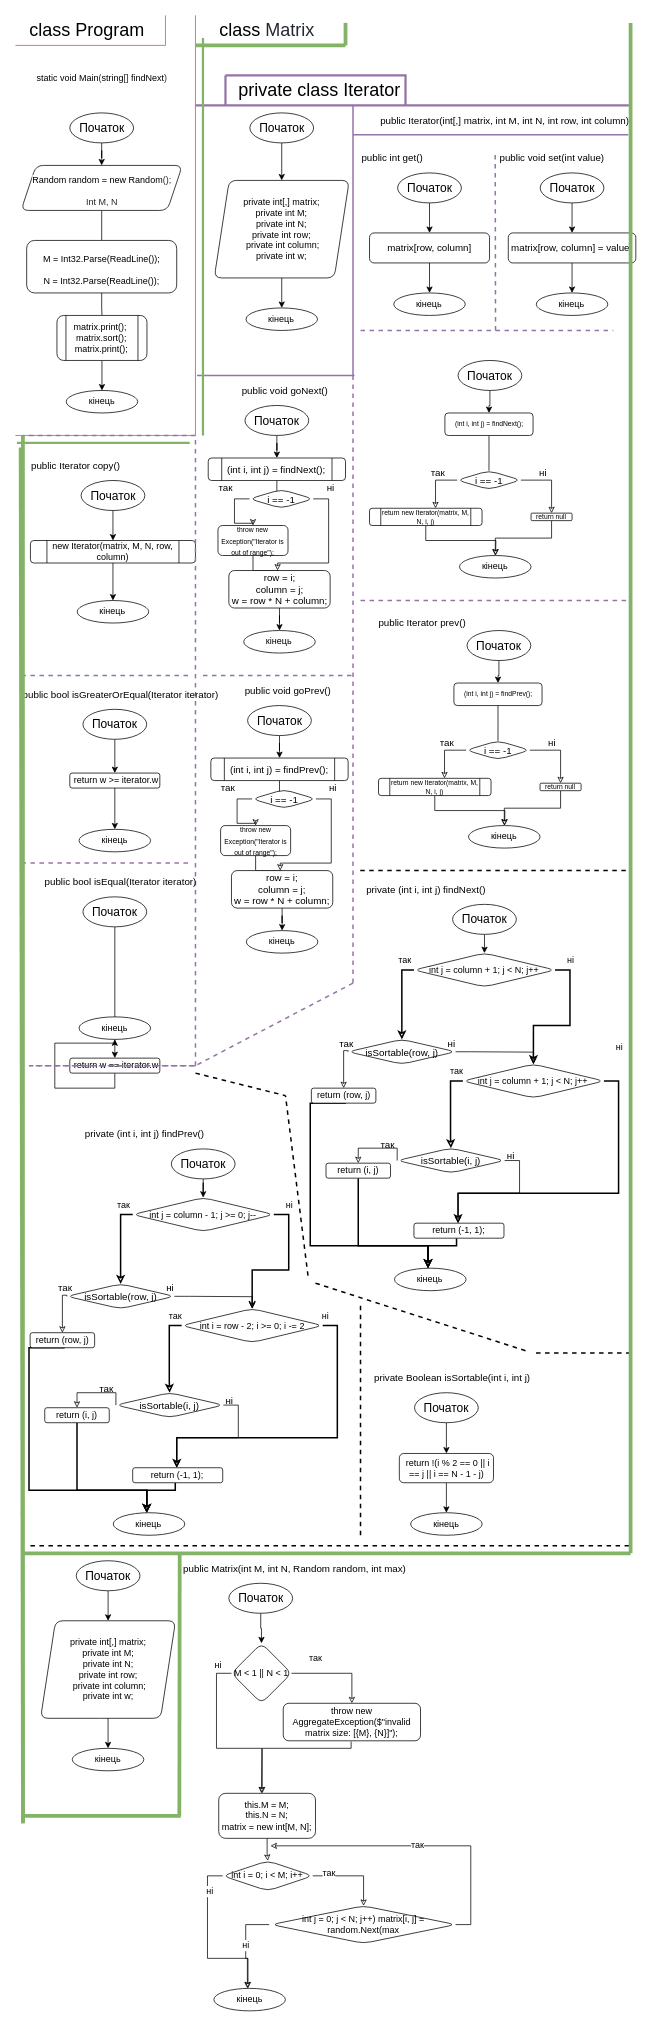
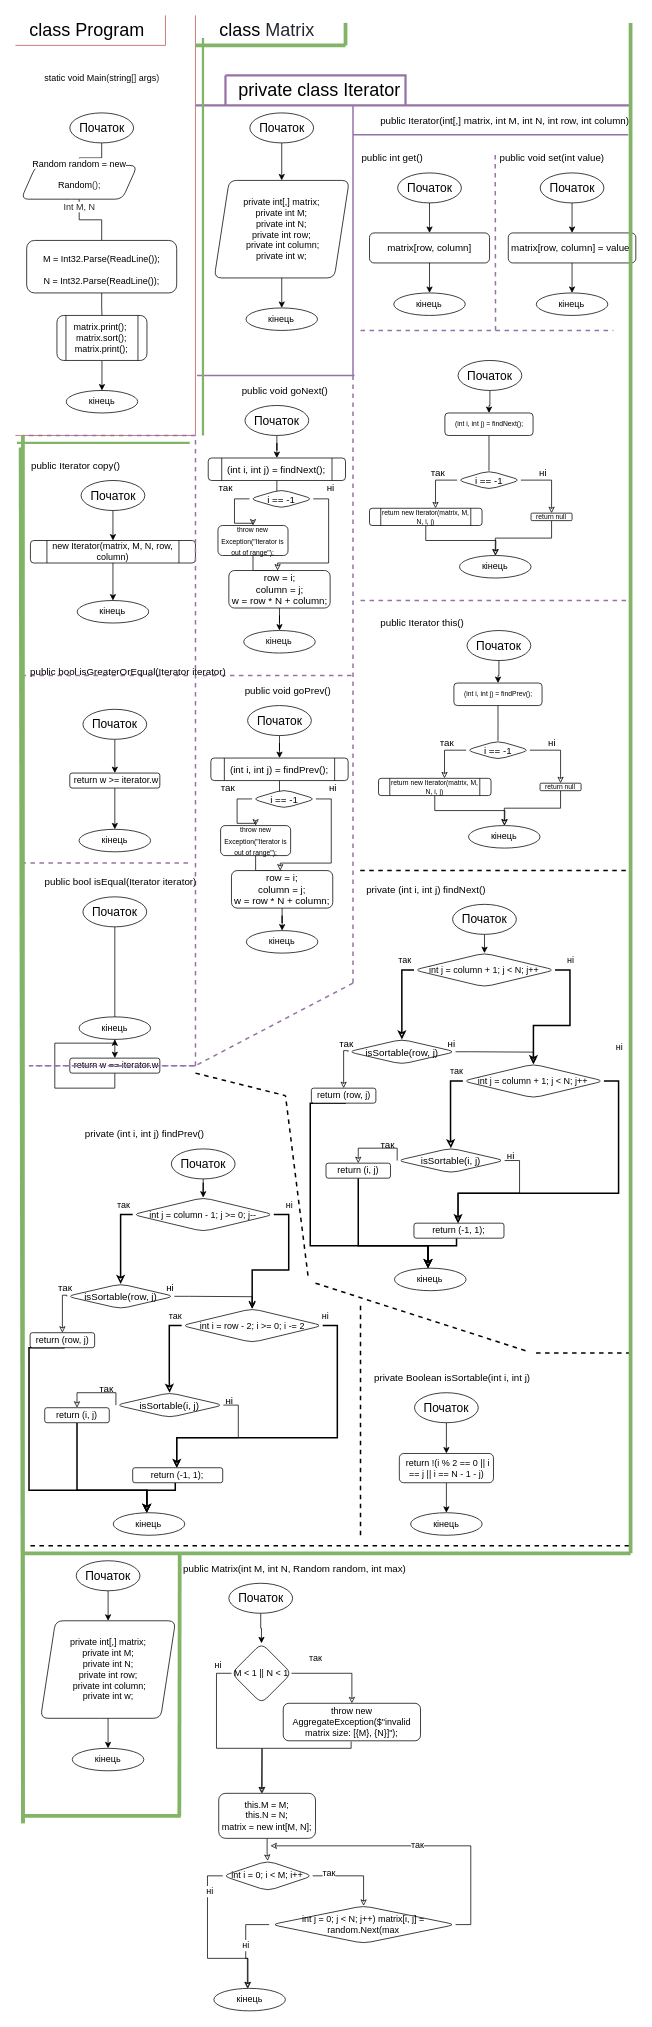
- <mxCell id="5" value="&lt;span class=&quot;pl-k&quot; style=&quot;box-sizing: border-box ; font-family: , , &amp;#34;sf mono&amp;#34; , &amp;#34;menlo&amp;#34; , &amp;#34;consolas&amp;#34; , &amp;#34;liberation mono&amp;#34; , monospace ; font-size: 12px ; background-color: rgb(255 , 255 , 255)&quot;&gt;static&lt;/span&gt;&lt;span style=&quot;color: rgb(36 , 41 , 47) ; font-family: , , &amp;#34;sf mono&amp;#34; , &amp;#34;menlo&amp;#34; , &amp;#34;consolas&amp;#34; , &amp;#34;liberation mono&amp;#34; , monospace ; font-size: 12px ; background-color: rgb(255 , 255 , 255)&quot;&gt; &lt;/span&gt;&lt;span class=&quot;pl-k&quot; style=&quot;box-sizing: border-box ; font-family: , , &amp;#34;sf mono&amp;#34; , &amp;#34;menlo&amp;#34; , &amp;#34;consolas&amp;#34; , &amp;#34;liberation mono&amp;#34; , monospace ; font-size: 12px ; background-color: rgb(255 , 255 , 255)&quot;&gt;void&lt;/span&gt;&lt;span style=&quot;color: rgb(36 , 41 , 47) ; font-family: , , &amp;#34;sf mono&amp;#34; , &amp;#34;menlo&amp;#34; , &amp;#34;consolas&amp;#34; , &amp;#34;liberation mono&amp;#34; , monospace ; font-size: 12px ; background-color: rgb(255 , 255 , 255)&quot;&gt; &lt;/span&gt;&lt;span class=&quot;pl-en&quot; style=&quot;box-sizing: border-box ; font-family: , , &amp;#34;sf mono&amp;#34; , &amp;#34;menlo&amp;#34; , &amp;#34;consolas&amp;#34; , &amp;#34;liberation mono&amp;#34; , monospace ; font-size: 12px ; background-color: rgb(255 , 255 , 255)&quot;&gt;&lt;span class=&quot;pl-token&quot; style=&quot;box-sizing: border-box&quot;&gt;Main&lt;/span&gt;&lt;/span&gt;&lt;span style=&quot;color: rgb(36 , 41 , 47) ; font-family: , , &amp;#34;sf mono&amp;#34; , &amp;#34;menlo&amp;#34; , &amp;#34;consolas&amp;#34; , &amp;#34;liberation mono&amp;#34; , monospace ; font-size: 12px ; background-color: rgb(255 , 255 , 255)&quot;&gt;(&lt;/span&gt;&lt;span class=&quot;pl-k&quot; style=&quot;box-sizing: border-box ; font-family: , , &amp;#34;sf mono&amp;#34; , &amp;#34;menlo&amp;#34; , &amp;#34;consolas&amp;#34; , &amp;#34;liberation mono&amp;#34; , monospace ; font-size: 12px ; background-color: rgb(255 , 255 , 255)&quot;&gt;string&lt;/span&gt;&lt;span style=&quot;color: rgb(36 , 41 , 47) ; font-family: , , &amp;#34;sf mono&amp;#34; , &amp;#34;menlo&amp;#34; , &amp;#34;consolas&amp;#34; , &amp;#34;liberation mono&amp;#34; , monospace ; font-size: 12px ; background-color: rgb(255 , 255 , 255)&quot;&gt;[] &lt;/span&gt;&lt;span class=&quot;pl-en&quot; style=&quot;box-sizing: border-box ; font-family: , , &amp;#34;sf mono&amp;#34; , &amp;#34;menlo&amp;#34; , &amp;#34;consolas&amp;#34; , &amp;#34;liberation mono&amp;#34; , monospace ; font-size: 12px ; background-color: rgb(255 , 255 , 255)&quot;&gt;findNext&lt;/span&gt;&lt;span style=&quot;color: rgb(36 , 41 , 47) ; font-family: , , &amp;#34;sf mono&amp;#34; , &amp;#34;menlo&amp;#34; , &amp;#34;consolas&amp;#34; , &amp;#34;liberation mono&amp;#34; , monospace ; font-size: 12px ; background-color: rgb(255 , 255 , 255)&quot;&gt;)&lt;/span&gt;" style="text;html=1;align=center;verticalAlign=middle;resizable=0;points=[];autosize=1;strokeColor=none;fillColor=none;fontSize=24;" parent="1" vertex="1"><mxGeometry x="50" y="80" width="170" height="40" as="geometry" /></mxCell>
+ <mxCell id="5" value="&lt;span class=&quot;pl-k&quot; style=&quot;box-sizing: border-box ; font-family: , , &amp;#34;sf mono&amp;#34; , &amp;#34;menlo&amp;#34; , &amp;#34;consolas&amp;#34; , &amp;#34;liberation mono&amp;#34; , monospace ; font-size: 12px ; background-color: rgb(255 , 255 , 255)&quot;&gt;static&lt;/span&gt;&lt;span style=&quot;color: rgb(36 , 41 , 47) ; font-family: , , &amp;#34;sf mono&amp;#34; , &amp;#34;menlo&amp;#34; , &amp;#34;consolas&amp;#34; , &amp;#34;liberation mono&amp;#34; , monospace ; font-size: 12px ; background-color: rgb(255 , 255 , 255)&quot;&gt; &lt;/span&gt;&lt;span class=&quot;pl-k&quot; style=&quot;box-sizing: border-box ; font-family: , , &amp;#34;sf mono&amp;#34; , &amp;#34;menlo&amp;#34; , &amp;#34;consolas&amp;#34; , &amp;#34;liberation mono&amp;#34; , monospace ; font-size: 12px ; background-color: rgb(255 , 255 , 255)&quot;&gt;void&lt;/span&gt;&lt;span style=&quot;color: rgb(36 , 41 , 47) ; font-family: , , &amp;#34;sf mono&amp;#34; , &amp;#34;menlo&amp;#34; , &amp;#34;consolas&amp;#34; , &amp;#34;liberation mono&amp;#34; , monospace ; font-size: 12px ; background-color: rgb(255 , 255 , 255)&quot;&gt; &lt;/span&gt;&lt;span class=&quot;pl-en&quot; style=&quot;box-sizing: border-box ; font-family: , , &amp;#34;sf mono&amp;#34; , &amp;#34;menlo&amp;#34; , &amp;#34;consolas&amp;#34; , &amp;#34;liberation mono&amp;#34; , monospace ; font-size: 12px ; background-color: rgb(255 , 255 , 255)&quot;&gt;&lt;span class=&quot;pl-token&quot; style=&quot;box-sizing: border-box&quot;&gt;Main&lt;/span&gt;&lt;/span&gt;&lt;span style=&quot;color: rgb(36 , 41 , 47) ; font-family: , , &amp;#34;sf mono&amp;#34; , &amp;#34;menlo&amp;#34; , &amp;#34;consolas&amp;#34; , &amp;#34;liberation mono&amp;#34; , monospace ; font-size: 12px ; background-color: rgb(255 , 255 , 255)&quot;&gt;(&lt;/span&gt;&lt;span class=&quot;pl-k&quot; style=&quot;box-sizing: border-box ; font-family: , , &amp;#34;sf mono&amp;#34; , &amp;#34;menlo&amp;#34; , &amp;#34;consolas&amp;#34; , &amp;#34;liberation mono&amp;#34; , monospace ; font-size: 12px ; background-color: rgb(255 , 255 , 255)&quot;&gt;string&lt;/span&gt;&lt;span style=&quot;color: rgb(36 , 41 , 47) ; font-family: , , &amp;#34;sf mono&amp;#34; , &amp;#34;menlo&amp;#34; , &amp;#34;consolas&amp;#34; , &amp;#34;liberation mono&amp;#34; , monospace ; font-size: 12px ; background-color: rgb(255 , 255 , 255)&quot;&gt;[] &lt;/span&gt;&lt;span class=&quot;pl-en&quot; style=&quot;box-sizing: border-box ; font-family: , , &amp;#34;sf mono&amp;#34; , &amp;#34;menlo&amp;#34; , &amp;#34;consolas&amp;#34; , &amp;#34;liberation mono&amp;#34; , monospace ; font-size: 12px ; background-color: rgb(255 , 255 , 255)&quot;&gt;args&lt;/span&gt;&lt;span style=&quot;color: rgb(36 , 41 , 47) ; font-family: , , &amp;#34;sf mono&amp;#34; , &amp;#34;menlo&amp;#34; , &amp;#34;consolas&amp;#34; , &amp;#34;liberation mono&amp;#34; , monospace ; font-size: 12px ; background-color: rgb(255 , 255 , 255)&quot;&gt;)&lt;/span&gt;" style="text;html=1;align=center;verticalAlign=middle;resizable=0;points=[];autosize=1;strokeColor=none;fillColor=none;fontSize=24;" parent="1" vertex="1"><mxGeometry x="50" y="80" width="170" height="40" as="geometry" /></mxCell>
- <mxCell id="9" value="&lt;span class=&quot;pl-en&quot; style=&quot;box-sizing: border-box ; font-family: , , &amp;#34;sf mono&amp;#34; , &amp;#34;menlo&amp;#34; , &amp;#34;consolas&amp;#34; , &amp;#34;liberation mono&amp;#34; , monospace ; font-size: 12px ; background-color: rgb(255 , 255 , 255)&quot;&gt;Random&lt;/span&gt;&lt;span style=&quot;color: rgb(36 , 41 , 47) ; font-family: , , &amp;#34;sf mono&amp;#34; , &amp;#34;menlo&amp;#34; , &amp;#34;consolas&amp;#34; , &amp;#34;liberation mono&amp;#34; , monospace ; font-size: 12px ; background-color: rgb(255 , 255 , 255)&quot;&gt; &lt;/span&gt;&lt;span class=&quot;pl-en&quot; style=&quot;box-sizing: border-box ; font-family: , , &amp;#34;sf mono&amp;#34; , &amp;#34;menlo&amp;#34; , &amp;#34;consolas&amp;#34; , &amp;#34;liberation mono&amp;#34; , monospace ; font-size: 12px ; background-color: rgb(255 , 255 , 255)&quot;&gt;random&lt;/span&gt;&lt;span style=&quot;color: rgb(36 , 41 , 47) ; font-family: , , &amp;#34;sf mono&amp;#34; , &amp;#34;menlo&amp;#34; , &amp;#34;consolas&amp;#34; , &amp;#34;liberation mono&amp;#34; , monospace ; font-size: 12px ; background-color: rgb(255 , 255 , 255)&quot;&gt; &lt;/span&gt;&lt;span class=&quot;pl-k&quot; style=&quot;box-sizing: border-box ; font-family: , , &amp;#34;sf mono&amp;#34; , &amp;#34;menlo&amp;#34; , &amp;#34;consolas&amp;#34; , &amp;#34;liberation mono&amp;#34; , monospace ; font-size: 12px ; background-color: rgb(255 , 255 , 255)&quot;&gt;=&lt;/span&gt;&lt;span style=&quot;color: rgb(36 , 41 , 47) ; font-family: , , &amp;#34;sf mono&amp;#34; , &amp;#34;menlo&amp;#34; , &amp;#34;consolas&amp;#34; , &amp;#34;liberation mono&amp;#34; , monospace ; font-size: 12px ; background-color: rgb(255 , 255 , 255)&quot;&gt; &lt;/span&gt;&lt;span class=&quot;pl-k&quot; style=&quot;box-sizing: border-box ; font-family: , , &amp;#34;sf mono&amp;#34; , &amp;#34;menlo&amp;#34; , &amp;#34;consolas&amp;#34; , &amp;#34;liberation mono&amp;#34; , monospace ; font-size: 12px ; background-color: rgb(255 , 255 , 255)&quot;&gt;new&lt;/span&gt;&lt;span style=&quot;color: rgb(36 , 41 , 47) ; font-family: , , &amp;#34;sf mono&amp;#34; , &amp;#34;menlo&amp;#34; , &amp;#34;consolas&amp;#34; , &amp;#34;liberation mono&amp;#34; , monospace ; font-size: 12px ; background-color: rgb(255 , 255 , 255)&quot;&gt; &lt;/span&gt;&lt;span class=&quot;pl-en&quot; style=&quot;box-sizing: border-box ; font-family: , , &amp;#34;sf mono&amp;#34; , &amp;#34;menlo&amp;#34; , &amp;#34;consolas&amp;#34; , &amp;#34;liberation mono&amp;#34; , monospace ; font-size: 12px ; background-color: rgb(255 , 255 , 255)&quot;&gt;Random&lt;/span&gt;&lt;span style=&quot;color: rgb(36 , 41 , 47) ; font-family: , , &amp;#34;sf mono&amp;#34; , &amp;#34;menlo&amp;#34; , &amp;#34;consolas&amp;#34; , &amp;#34;liberation mono&amp;#34; , monospace ; font-size: 12px ; background-color: rgb(255 , 255 , 255)&quot;&gt;();&lt;br&gt;Int M, N&lt;br&gt;&lt;/span&gt;" style="shape=parallelogram;perimeter=parallelogramPerimeter;whiteSpace=wrap;html=1;fixedSize=1;fontSize=24;perimeterSpacing=0;sketch=0;rounded=1;" parent="1" vertex="1"><mxGeometry x="27.5" y="220" width="215" height="60" as="geometry" /></mxCell>
+ <mxCell id="9" value="&lt;span class=&quot;pl-en&quot; style=&quot;box-sizing: border-box ; font-family: , , &amp;#34;sf mono&amp;#34; , &amp;#34;menlo&amp;#34; , &amp;#34;consolas&amp;#34; , &amp;#34;liberation mono&amp;#34; , monospace ; font-size: 12px ; background-color: rgb(255 , 255 , 255)&quot;&gt;Random&lt;/span&gt;&lt;span style=&quot;color: rgb(36 , 41 , 47) ; font-family: , , &amp;#34;sf mono&amp;#34; , &amp;#34;menlo&amp;#34; , &amp;#34;consolas&amp;#34; , &amp;#34;liberation mono&amp;#34; , monospace ; font-size: 12px ; background-color: rgb(255 , 255 , 255)&quot;&gt; &lt;/span&gt;&lt;span class=&quot;pl-en&quot; style=&quot;box-sizing: border-box ; font-family: , , &amp;#34;sf mono&amp;#34; , &amp;#34;menlo&amp;#34; , &amp;#34;consolas&amp;#34; , &amp;#34;liberation mono&amp;#34; , monospace ; font-size: 12px ; background-color: rgb(255 , 255 , 255)&quot;&gt;random&lt;/span&gt;&lt;span style=&quot;color: rgb(36 , 41 , 47) ; font-family: , , &amp;#34;sf mono&amp;#34; , &amp;#34;menlo&amp;#34; , &amp;#34;consolas&amp;#34; , &amp;#34;liberation mono&amp;#34; , monospace ; font-size: 12px ; background-color: rgb(255 , 255 , 255)&quot;&gt; &lt;/span&gt;&lt;span class=&quot;pl-k&quot; style=&quot;box-sizing: border-box ; font-family: , , &amp;#34;sf mono&amp;#34; , &amp;#34;menlo&amp;#34; , &amp;#34;consolas&amp;#34; , &amp;#34;liberation mono&amp;#34; , monospace ; font-size: 12px ; background-color: rgb(255 , 255 , 255)&quot;&gt;=&lt;/span&gt;&lt;span style=&quot;color: rgb(36 , 41 , 47) ; font-family: , , &amp;#34;sf mono&amp;#34; , &amp;#34;menlo&amp;#34; , &amp;#34;consolas&amp;#34; , &amp;#34;liberation mono&amp;#34; , monospace ; font-size: 12px ; background-color: rgb(255 , 255 , 255)&quot;&gt; &lt;/span&gt;&lt;span class=&quot;pl-k&quot; style=&quot;box-sizing: border-box ; font-family: , , &amp;#34;sf mono&amp;#34; , &amp;#34;menlo&amp;#34; , &amp;#34;consolas&amp;#34; , &amp;#34;liberation mono&amp;#34; , monospace ; font-size: 12px ; background-color: rgb(255 , 255 , 255)&quot;&gt;new&lt;/span&gt;&lt;span style=&quot;color: rgb(36 , 41 , 47) ; font-family: , , &amp;#34;sf mono&amp;#34; , &amp;#34;menlo&amp;#34; , &amp;#34;consolas&amp;#34; , &amp;#34;liberation mono&amp;#34; , monospace ; font-size: 12px ; background-color: rgb(255 , 255 , 255)&quot;&gt; &lt;/span&gt;&lt;span class=&quot;pl-en&quot; style=&quot;box-sizing: border-box ; font-family: , , &amp;#34;sf mono&amp;#34; , &amp;#34;menlo&amp;#34; , &amp;#34;consolas&amp;#34; , &amp;#34;liberation mono&amp;#34; , monospace ; font-size: 12px ; background-color: rgb(255 , 255 , 255)&quot;&gt;Random&lt;/span&gt;&lt;span style=&quot;color: rgb(36 , 41 , 47) ; font-family: , , &amp;#34;sf mono&amp;#34; , &amp;#34;menlo&amp;#34; , &amp;#34;consolas&amp;#34; , &amp;#34;liberation mono&amp;#34; , monospace ; font-size: 12px ; background-color: rgb(255 , 255 , 255)&quot;&gt;();&lt;br&gt;Int M, N&lt;br&gt;&lt;/span&gt;" style="shape=parallelogram;perimeter=parallelogramPerimeter;whiteSpace=wrap;html=1;fixedSize=1;fontSize=24;perimeterSpacing=0;sketch=0;rounded=1;" parent="1" vertex="1"><mxGeometry x="27.5" y="220" width="155" height="45" as="geometry" /></mxCell>
- <mxCell id="95" value="public Iterator prev()" style="text;html=1;align=center;verticalAlign=middle;resizable=0;points=[];autosize=1;strokeColor=none;fillColor=none;fontSize=13;" vertex="1" parent="1"><mxGeometry x="496.5" y="820" width="130" height="20" as="geometry" /></mxCell>
+ <mxCell id="95" value="public Iterator this()" style="text;html=1;align=center;verticalAlign=middle;resizable=0;points=[];autosize=1;strokeColor=none;fillColor=none;fontSize=13;" vertex="1" parent="1"><mxGeometry x="496.5" y="820" width="130" height="20" as="geometry" /></mxCell>
- <mxCell id="124" value="public bool isGreaterOrEqual(Iterator iterator)" style="text;html=1;align=center;verticalAlign=middle;resizable=0;points=[];autosize=1;strokeColor=none;fillColor=none;fontSize=13;" vertex="1" parent="1"><mxGeometry y="915" width="280" height="20" as="geometry" x="20" /></mxCell>
+ <mxCell id="124" value="public bool isGreaterOrEqual(Iterator iterator)" style="text;html=1;align=center;verticalAlign=middle;resizable=0;points=[];autosize=1;strokeColor=none;fillColor=none;fontSize=13;" vertex="1" parent="1"><mxGeometry x="30" y="885" width="280" height="20" as="geometry" /></mxCell>
